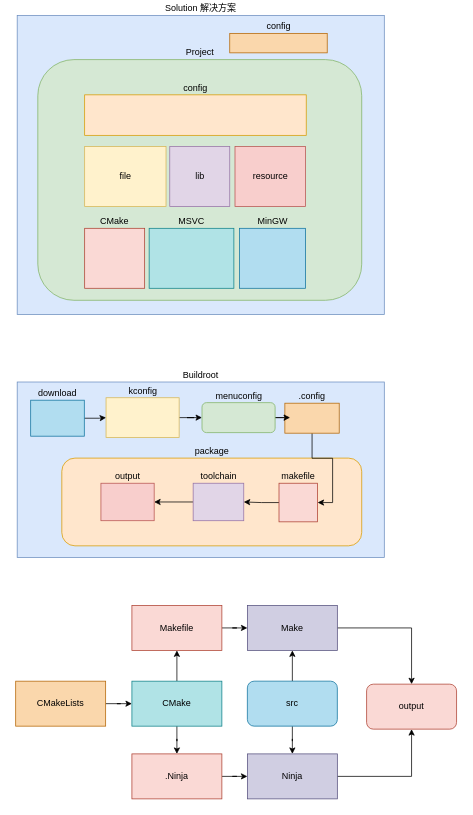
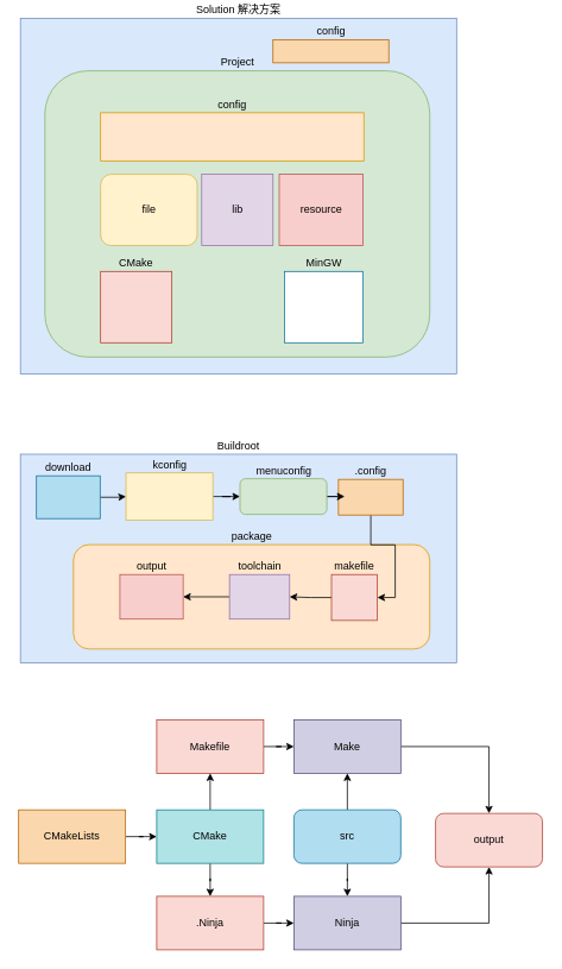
- <mxCell id="5" value="file" style="rounded=0;whiteSpace=wrap;html=1;fillColor=#fff2cc;strokeColor=#d6b656;" vertex="1" parent="1"><mxGeometry x="112" y="195" width="108.5" height="80" as="geometry" /></mxCell>
+ <mxCell id="5" value="file" style="whiteSpace=wrap;html=1;fillColor=#fff2cc;strokeColor=#d6b656;rounded=1;" vertex="1" parent="1"><mxGeometry x="112" y="195" width="108.5" height="80" as="geometry" /></mxCell>
- <mxCell id="10" value="MSVC" style="whiteSpace=wrap;html=1;labelPosition=center;verticalLabelPosition=top;align=center;verticalAlign=bottom;fillColor=#b0e3e6;strokeColor=#0e8088;" vertex="1" parent="1"><mxGeometry x="198" y="304" width="113" height="80" as="geometry" /></mxCell>
- <mxCell id="11" value="MinGW" style="whiteSpace=wrap;html=1;labelPosition=center;verticalLabelPosition=top;align=center;verticalAlign=bottom;fillColor=#b1ddf0;strokeColor=#10739e;" vertex="1" parent="1"><mxGeometry x="318.5" y="304" width="88" height="80" as="geometry" /></mxCell>
+ <mxCell id="11" value="MinGW" style="whiteSpace=wrap;html=1;labelPosition=center;verticalLabelPosition=top;align=center;verticalAlign=bottom;fillColor=#ffffff;strokeColor=#10739e;" vertex="1" parent="1"><mxGeometry x="318.5" y="304" width="88" height="80" as="geometry" /></mxCell>
